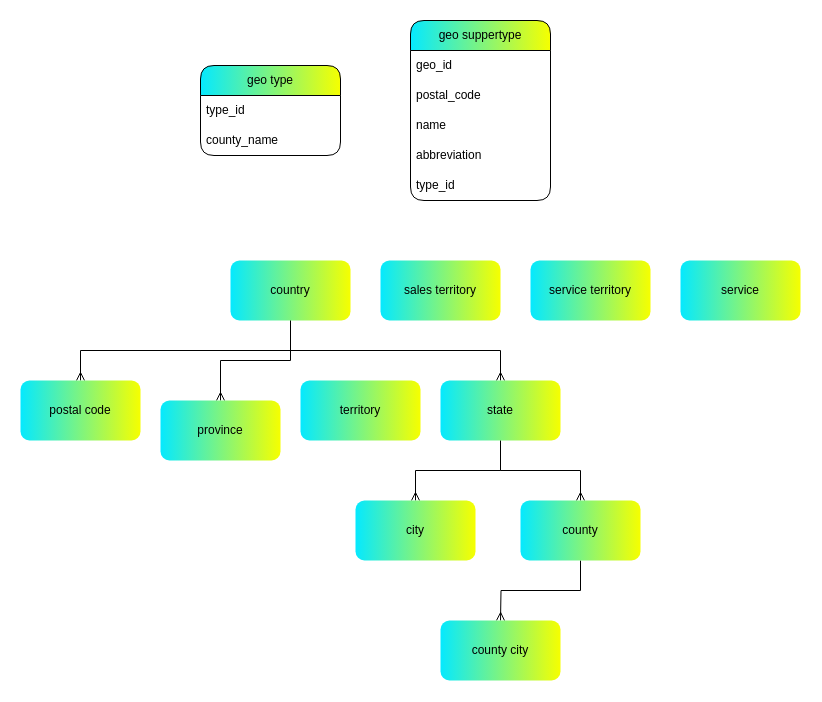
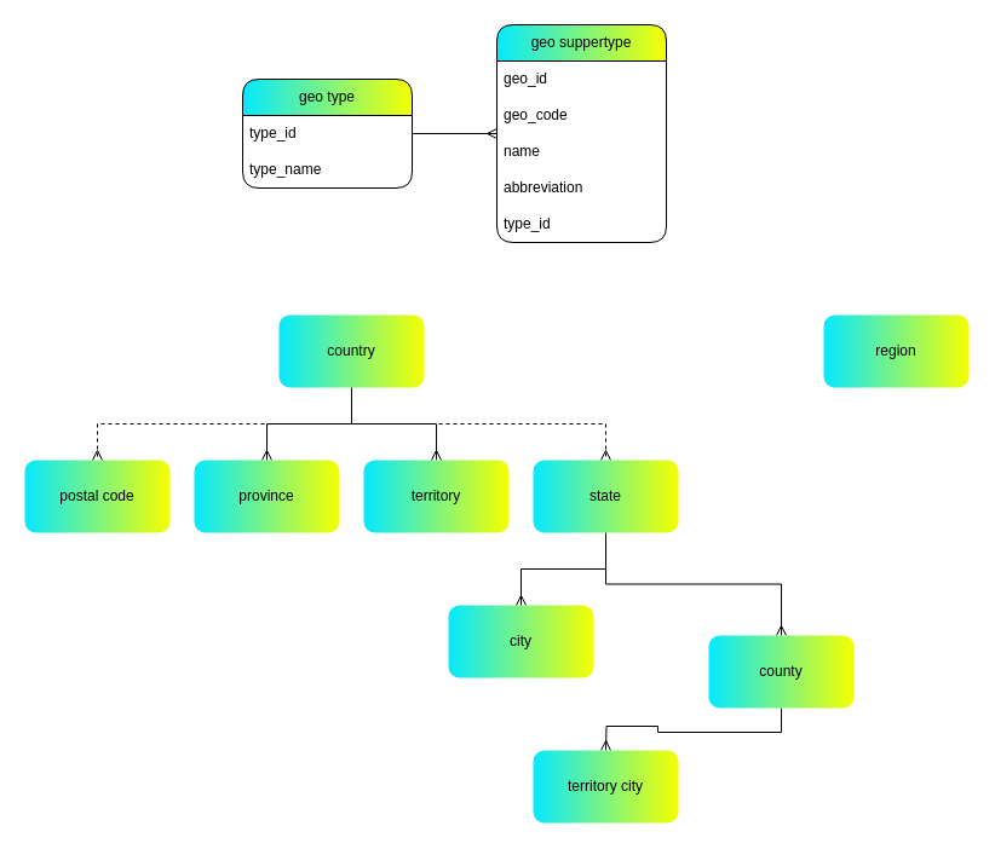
- <mxCell id="9" value="postal_code" style="text;strokeColor=none;fillColor=none;align=left;verticalAlign=middle;spacingLeft=4;spacingRight=4;overflow=hidden;points=[[0,0.5],[1,0.5]];portConstraint=eastwest;rotatable=0;whiteSpace=wrap;html=1;" vertex="1" parent="7"><mxGeometry y="60" width="140" height="30" as="geometry" /></mxCell>
+ <mxCell id="9" value="geo_code" style="text;strokeColor=none;fillColor=none;align=left;verticalAlign=middle;spacingLeft=4;spacingRight=4;overflow=hidden;points=[[0,0.5],[1,0.5]];portConstraint=eastwest;rotatable=0;whiteSpace=wrap;html=1;" vertex="1" parent="7"><mxGeometry y="60" width="140" height="30" as="geometry" /></mxCell>
+ <mxCell id="29" value="" style="endArrow=ERmany;html=1;rounded=0;fontFamily=Helvetica;fontSize=12;fontColor=default;fontStyle=0;endFill=0;" edge="1" parent="1" source="26" target="7"><mxGeometry width="50" height="50" relative="1" as="geometry"><mxPoint x="220" y="220" as="sourcePoint" /><mxPoint x="270" y="170" as="targetPoint" /></mxGeometry></mxCell>
- <mxCell id="28" value="county_name" style="text;strokeColor=none;fillColor=none;align=left;verticalAlign=middle;spacingLeft=4;spacingRight=4;overflow=hidden;points=[[0,0.5],[1,0.5]];portConstraint=eastwest;rotatable=0;whiteSpace=wrap;html=1;" vertex="1" parent="26"><mxGeometry y="60" width="140" height="30" as="geometry" /></mxCell>
+ <mxCell id="28" value="type_name" style="text;strokeColor=none;fillColor=none;align=left;verticalAlign=middle;spacingLeft=4;spacingRight=4;overflow=hidden;points=[[0,0.5],[1,0.5]];portConstraint=eastwest;rotatable=0;whiteSpace=wrap;html=1;" vertex="1" parent="26"><mxGeometry y="60" width="140" height="30" as="geometry" /></mxCell>
- <mxCell id="13" value="sales territory" style="rounded=1;whiteSpace=wrap;html=1;align=center;verticalAlign=middle;fontFamily=Helvetica;fontSize=12;fontColor=default;fontStyle=0;fillColor=#05E9FF;gradientColor=#F6FF00;gradientDirection=east;strokeColor=none;" vertex="1" parent="1"><mxGeometry x="380" y="260" width="120" height="60" as="geometry" /></mxCell>
- <mxCell id="14" value="service territory" style="rounded=1;whiteSpace=wrap;html=1;align=center;verticalAlign=middle;fontFamily=Helvetica;fontSize=12;fontColor=default;fontStyle=0;fillColor=#05E9FF;gradientColor=#F6FF00;gradientDirection=east;strokeColor=none;" vertex="1" parent="1"><mxGeometry x="530" y="260" width="120" height="60" as="geometry" /></mxCell>
- <mxCell id="15" value="service" style="rounded=1;whiteSpace=wrap;html=1;align=center;verticalAlign=middle;fontFamily=Helvetica;fontSize=12;fontColor=default;fontStyle=0;fillColor=#05E9FF;gradientColor=#F6FF00;gradientDirection=east;strokeColor=none;" vertex="1" parent="1"><mxGeometry x="680" y="260" width="120" height="60" as="geometry" /></mxCell>
+ <mxCell id="15" value="region" style="rounded=1;whiteSpace=wrap;html=1;align=center;verticalAlign=middle;fontFamily=Helvetica;fontSize=12;fontColor=default;fontStyle=0;fillColor=#05E9FF;gradientColor=#F6FF00;gradientDirection=east;strokeColor=none;" vertex="1" parent="1"><mxGeometry x="680" y="260" width="120" height="60" as="geometry" /></mxCell>
- <mxCell id="2" style="edgeStyle=orthogonalEdgeStyle;rounded=0;orthogonalLoop=1;jettySize=auto;html=1;exitX=0.5;exitY=1;exitDx=0;exitDy=0;entryX=0.5;entryY=0;entryDx=0;entryDy=0;fontFamily=Helvetica;fontSize=12;fontColor=default;fontStyle=0;endArrow=ERmany;endFill=0;" edge="1" parent="1" source="6" target="16"><mxGeometry relative="1" as="geometry" /></mxCell>
+ <mxCell id="2" style="edgeStyle=orthogonalEdgeStyle;rounded=0;orthogonalLoop=1;jettySize=auto;html=1;exitX=0.5;exitY=1;exitDx=0;exitDy=0;entryX=0.5;entryY=0;entryDx=0;entryDy=0;fontFamily=Helvetica;fontSize=12;fontColor=default;fontStyle=0;endArrow=ERmany;endFill=0;dashed=1;" edge="1" parent="1" source="6" target="16"><mxGeometry relative="1" as="geometry" /></mxCell>
- <mxCell id="5" style="edgeStyle=orthogonalEdgeStyle;rounded=0;orthogonalLoop=1;jettySize=auto;html=1;exitX=0.5;exitY=1;exitDx=0;exitDy=0;entryX=0.5;entryY=0;entryDx=0;entryDy=0;fontFamily=Helvetica;fontSize=12;fontColor=default;fontStyle=0;endArrow=ERmany;endFill=0;" edge="1" parent="1" source="6" target="21"><mxGeometry relative="1" as="geometry" /></mxCell>
+ <mxCell id="5" style="edgeStyle=orthogonalEdgeStyle;rounded=0;orthogonalLoop=1;jettySize=auto;html=1;exitX=0.5;exitY=1;exitDx=0;exitDy=0;entryX=0.5;entryY=0;entryDx=0;entryDy=0;fontFamily=Helvetica;fontSize=12;fontColor=default;fontStyle=0;endArrow=ERmany;endFill=0;dashed=1;" edge="1" parent="1" source="6" target="21"><mxGeometry relative="1" as="geometry" /></mxCell>
+ <mxCell id="4" style="edgeStyle=orthogonalEdgeStyle;rounded=0;orthogonalLoop=1;jettySize=auto;html=1;exitX=0.5;exitY=1;exitDx=0;exitDy=0;entryX=0.5;entryY=0;entryDx=0;entryDy=0;fontFamily=Helvetica;fontSize=12;fontColor=default;fontStyle=0;endArrow=ERmany;endFill=0;" edge="1" parent="1" source="6" target="18"><mxGeometry relative="1" as="geometry" /></mxCell>
- <mxCell id="17" value="province" style="whiteSpace=wrap;html=1;rounded=1;align=center;verticalAlign=middle;fontFamily=Helvetica;fontSize=12;fontColor=default;fontStyle=0;fillColor=#05E9FF;gradientColor=#F6FF00;gradientDirection=east;strokeColor=none;" vertex="1" parent="1"><mxGeometry x="160" y="400" width="120" height="60" as="geometry" /></mxCell>
+ <mxCell id="17" value="province" style="whiteSpace=wrap;html=1;rounded=1;align=center;verticalAlign=middle;fontFamily=Helvetica;fontSize=12;fontColor=default;fontStyle=0;fillColor=#05E9FF;gradientColor=#F6FF00;gradientDirection=east;strokeColor=none;" vertex="1" parent="1"><mxGeometry x="160" y="380" width="120" height="60" as="geometry" /></mxCell>
- <mxCell id="24" value="city" style="whiteSpace=wrap;html=1;rounded=1;align=center;verticalAlign=middle;fontFamily=Helvetica;fontSize=12;fontColor=default;fontStyle=0;fillColor=#05E9FF;gradientColor=#F6FF00;gradientDirection=east;strokeColor=none;" vertex="1" parent="1"><mxGeometry x="355" y="500" width="120" height="60" as="geometry" /></mxCell>
+ <mxCell id="24" value="city" style="whiteSpace=wrap;html=1;rounded=1;align=center;verticalAlign=middle;fontFamily=Helvetica;fontSize=12;fontColor=default;fontStyle=0;fillColor=#05E9FF;gradientColor=#F6FF00;gradientDirection=east;strokeColor=none;" vertex="1" parent="1"><mxGeometry x="370" y="500" width="120" height="60" as="geometry" /></mxCell>
- <mxCell id="23" value="county" style="whiteSpace=wrap;html=1;rounded=1;align=center;verticalAlign=middle;fontFamily=Helvetica;fontSize=12;fontColor=default;fontStyle=0;fillColor=#05E9FF;gradientColor=#F6FF00;gradientDirection=east;strokeColor=none;" vertex="1" parent="1"><mxGeometry x="520" y="500" width="120" height="60" as="geometry" /></mxCell>
+ <mxCell id="23" value="county" style="whiteSpace=wrap;html=1;rounded=1;align=center;verticalAlign=middle;fontFamily=Helvetica;fontSize=12;fontColor=default;fontStyle=0;fillColor=#05E9FF;gradientColor=#F6FF00;gradientDirection=east;strokeColor=none;" vertex="1" parent="1"><mxGeometry x="585" y="525" width="120" height="60" as="geometry" /></mxCell>
- <mxCell id="25" value="county city" style="whiteSpace=wrap;html=1;rounded=1;align=center;verticalAlign=middle;fontFamily=Helvetica;fontSize=12;fontColor=default;fontStyle=0;fillColor=#05E9FF;gradientColor=#F6FF00;gradientDirection=east;strokeColor=none;" vertex="1" parent="1"><mxGeometry x="440" y="620" width="120" height="60" as="geometry" /></mxCell>
+ <mxCell id="25" value="territory city" style="whiteSpace=wrap;html=1;rounded=1;align=center;verticalAlign=middle;fontFamily=Helvetica;fontSize=12;fontColor=default;fontStyle=0;fillColor=#05E9FF;gradientColor=#F6FF00;gradientDirection=east;strokeColor=none;" vertex="1" parent="1"><mxGeometry x="440" y="620" width="120" height="60" as="geometry" /></mxCell>
